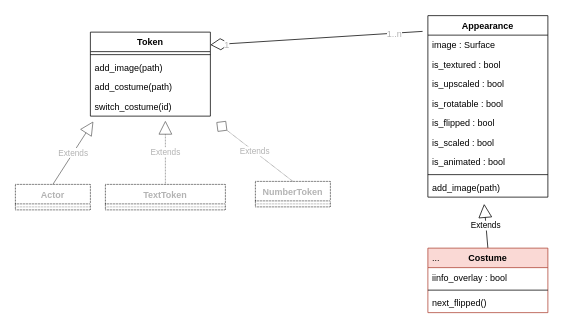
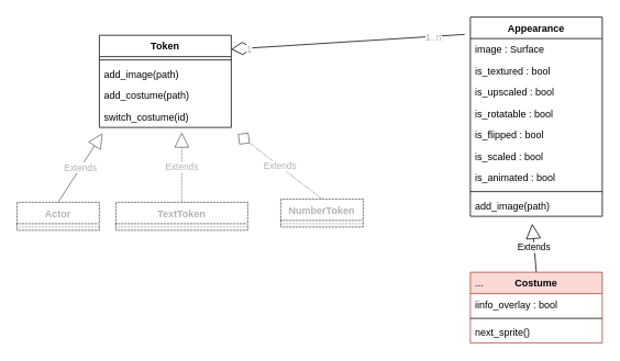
- <mxCell id="33" value="next_flipped()" style="text;strokeColor=none;fillColor=none;align=left;verticalAlign=top;spacingLeft=4;spacingRight=4;overflow=hidden;rotatable=0;points=[[0,0.5],[1,0.5]];portConstraint=eastwest;" vertex="1" parent="30"><mxGeometry y="60" width="160" height="26" as="geometry" /></mxCell>
+ <mxCell id="33" value="next_sprite()" style="text;strokeColor=none;fillColor=none;align=left;verticalAlign=top;spacingLeft=4;spacingRight=4;overflow=hidden;rotatable=0;points=[[0,0.5],[1,0.5]];portConstraint=eastwest;" vertex="1" parent="30"><mxGeometry y="60" width="160" height="26" as="geometry" /></mxCell>
